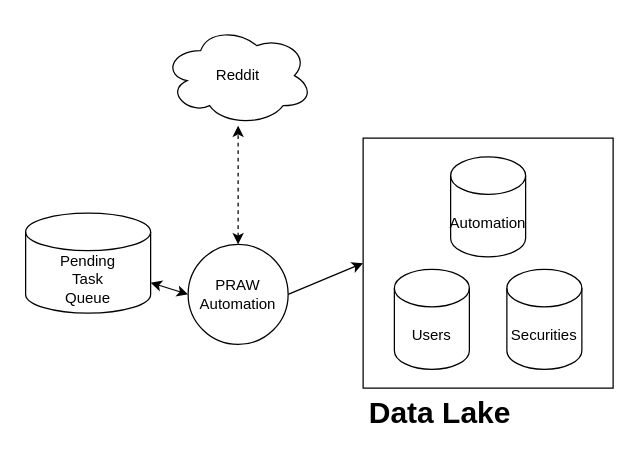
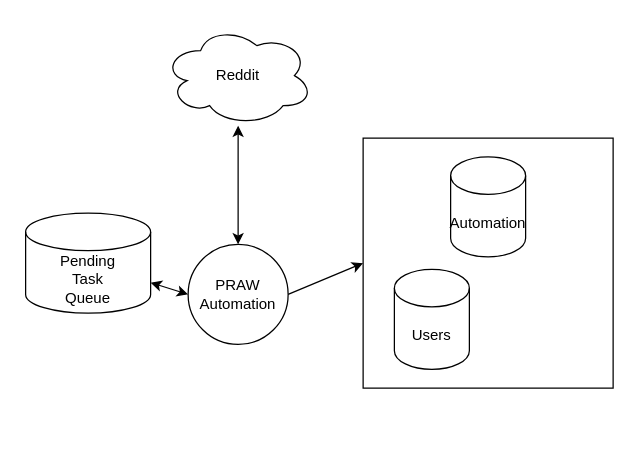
- <mxCell id="10" value="" style="endArrow=classic;startArrow=classic;html=1;exitX=0.5;exitY=0;exitDx=0;exitDy=0;dashed=1;" edge="1" parent="1" source="3" target="2"><mxGeometry width="50" height="50" relative="1" as="geometry"><mxPoint x="350" y="220" as="sourcePoint" /><mxPoint x="276" y="96" as="targetPoint" /></mxGeometry></mxCell>
+ <mxCell id="10" value="" style="endArrow=classic;startArrow=classic;html=1;exitX=0.5;exitY=0;exitDx=0;exitDy=0;" edge="1" parent="1" source="3" target="2"><mxGeometry width="50" height="50" relative="1" as="geometry"><mxPoint x="350" y="220" as="sourcePoint" /><mxPoint x="276" y="96" as="targetPoint" /></mxGeometry></mxCell>
- <mxCell id="9" value="Securities" style="shape=cylinder3;whiteSpace=wrap;html=1;boundedLbl=1;backgroundOutline=1;size=15;" vertex="1" parent="5"><mxGeometry x="115" y="105" width="60" height="80" as="geometry" /></mxCell>
- <mxCell id="11" value="&lt;h1&gt;Data Lake&lt;/h1&gt;" style="text;html=1;strokeColor=none;fillColor=none;spacing=5;spacingTop=-20;whiteSpace=wrap;overflow=hidden;rounded=0;" vertex="1" parent="1"><mxGeometry x="290" y="310" width="200" height="40" as="geometry" /></mxCell>
